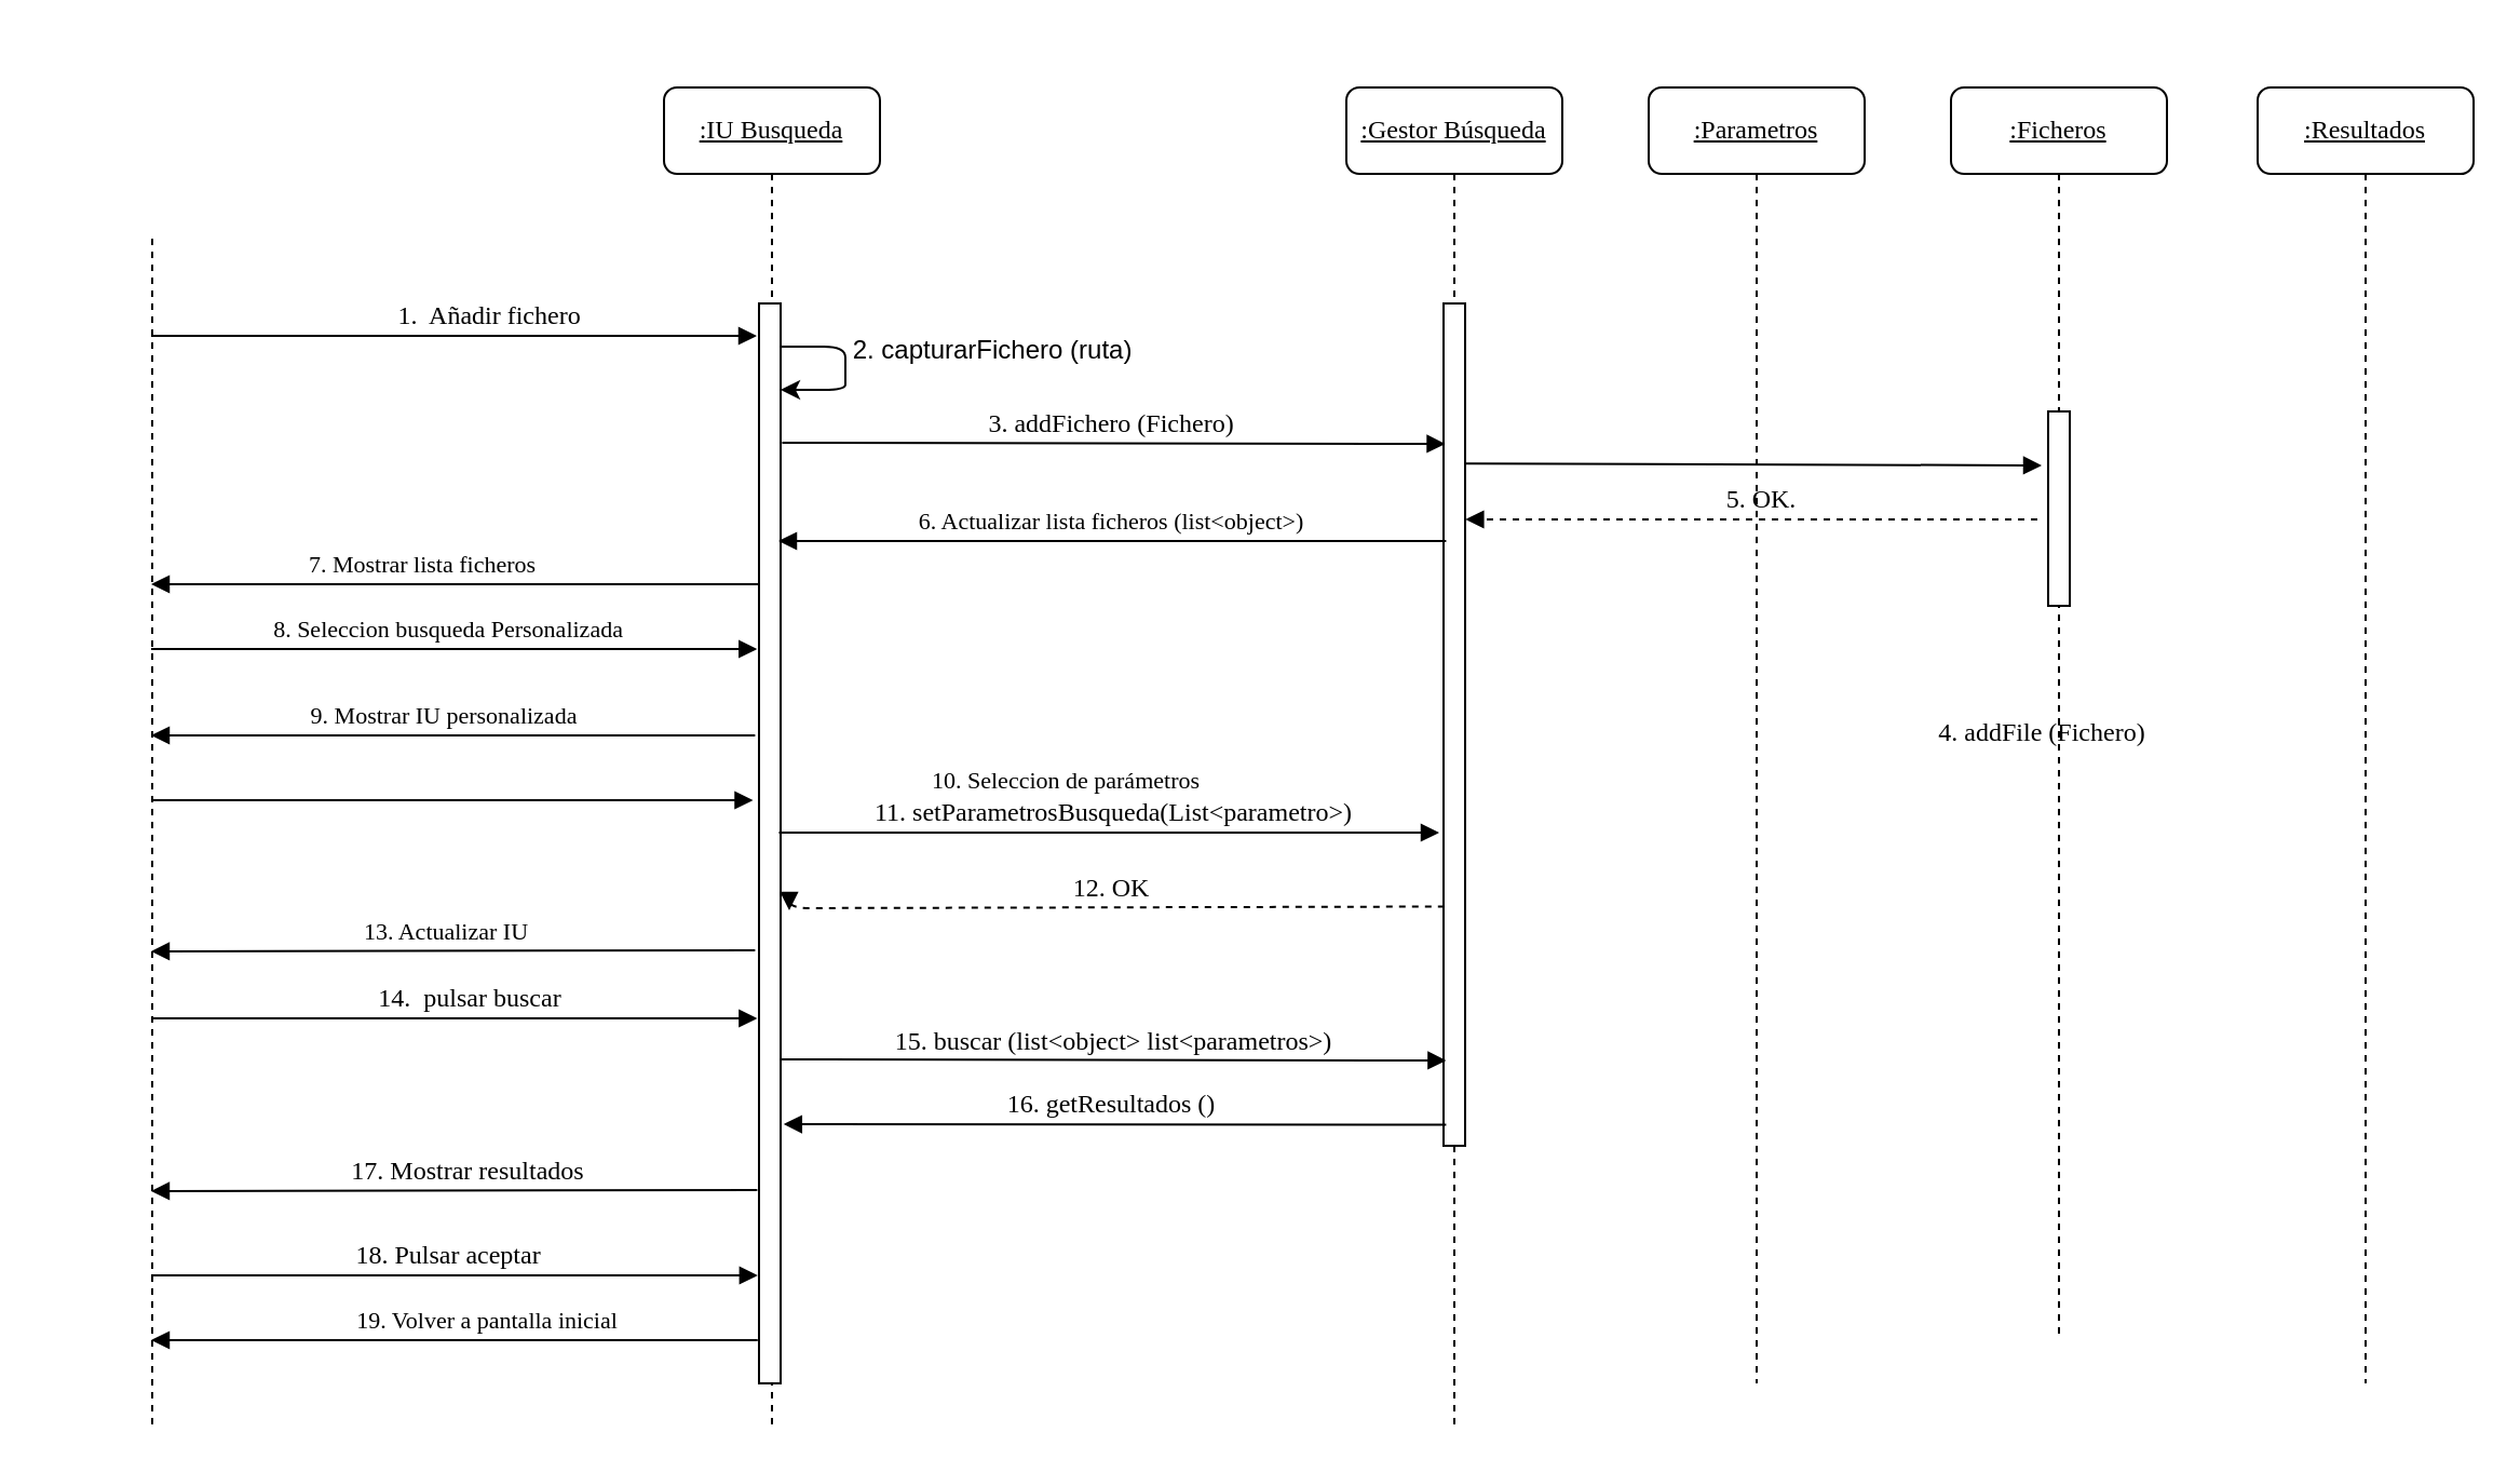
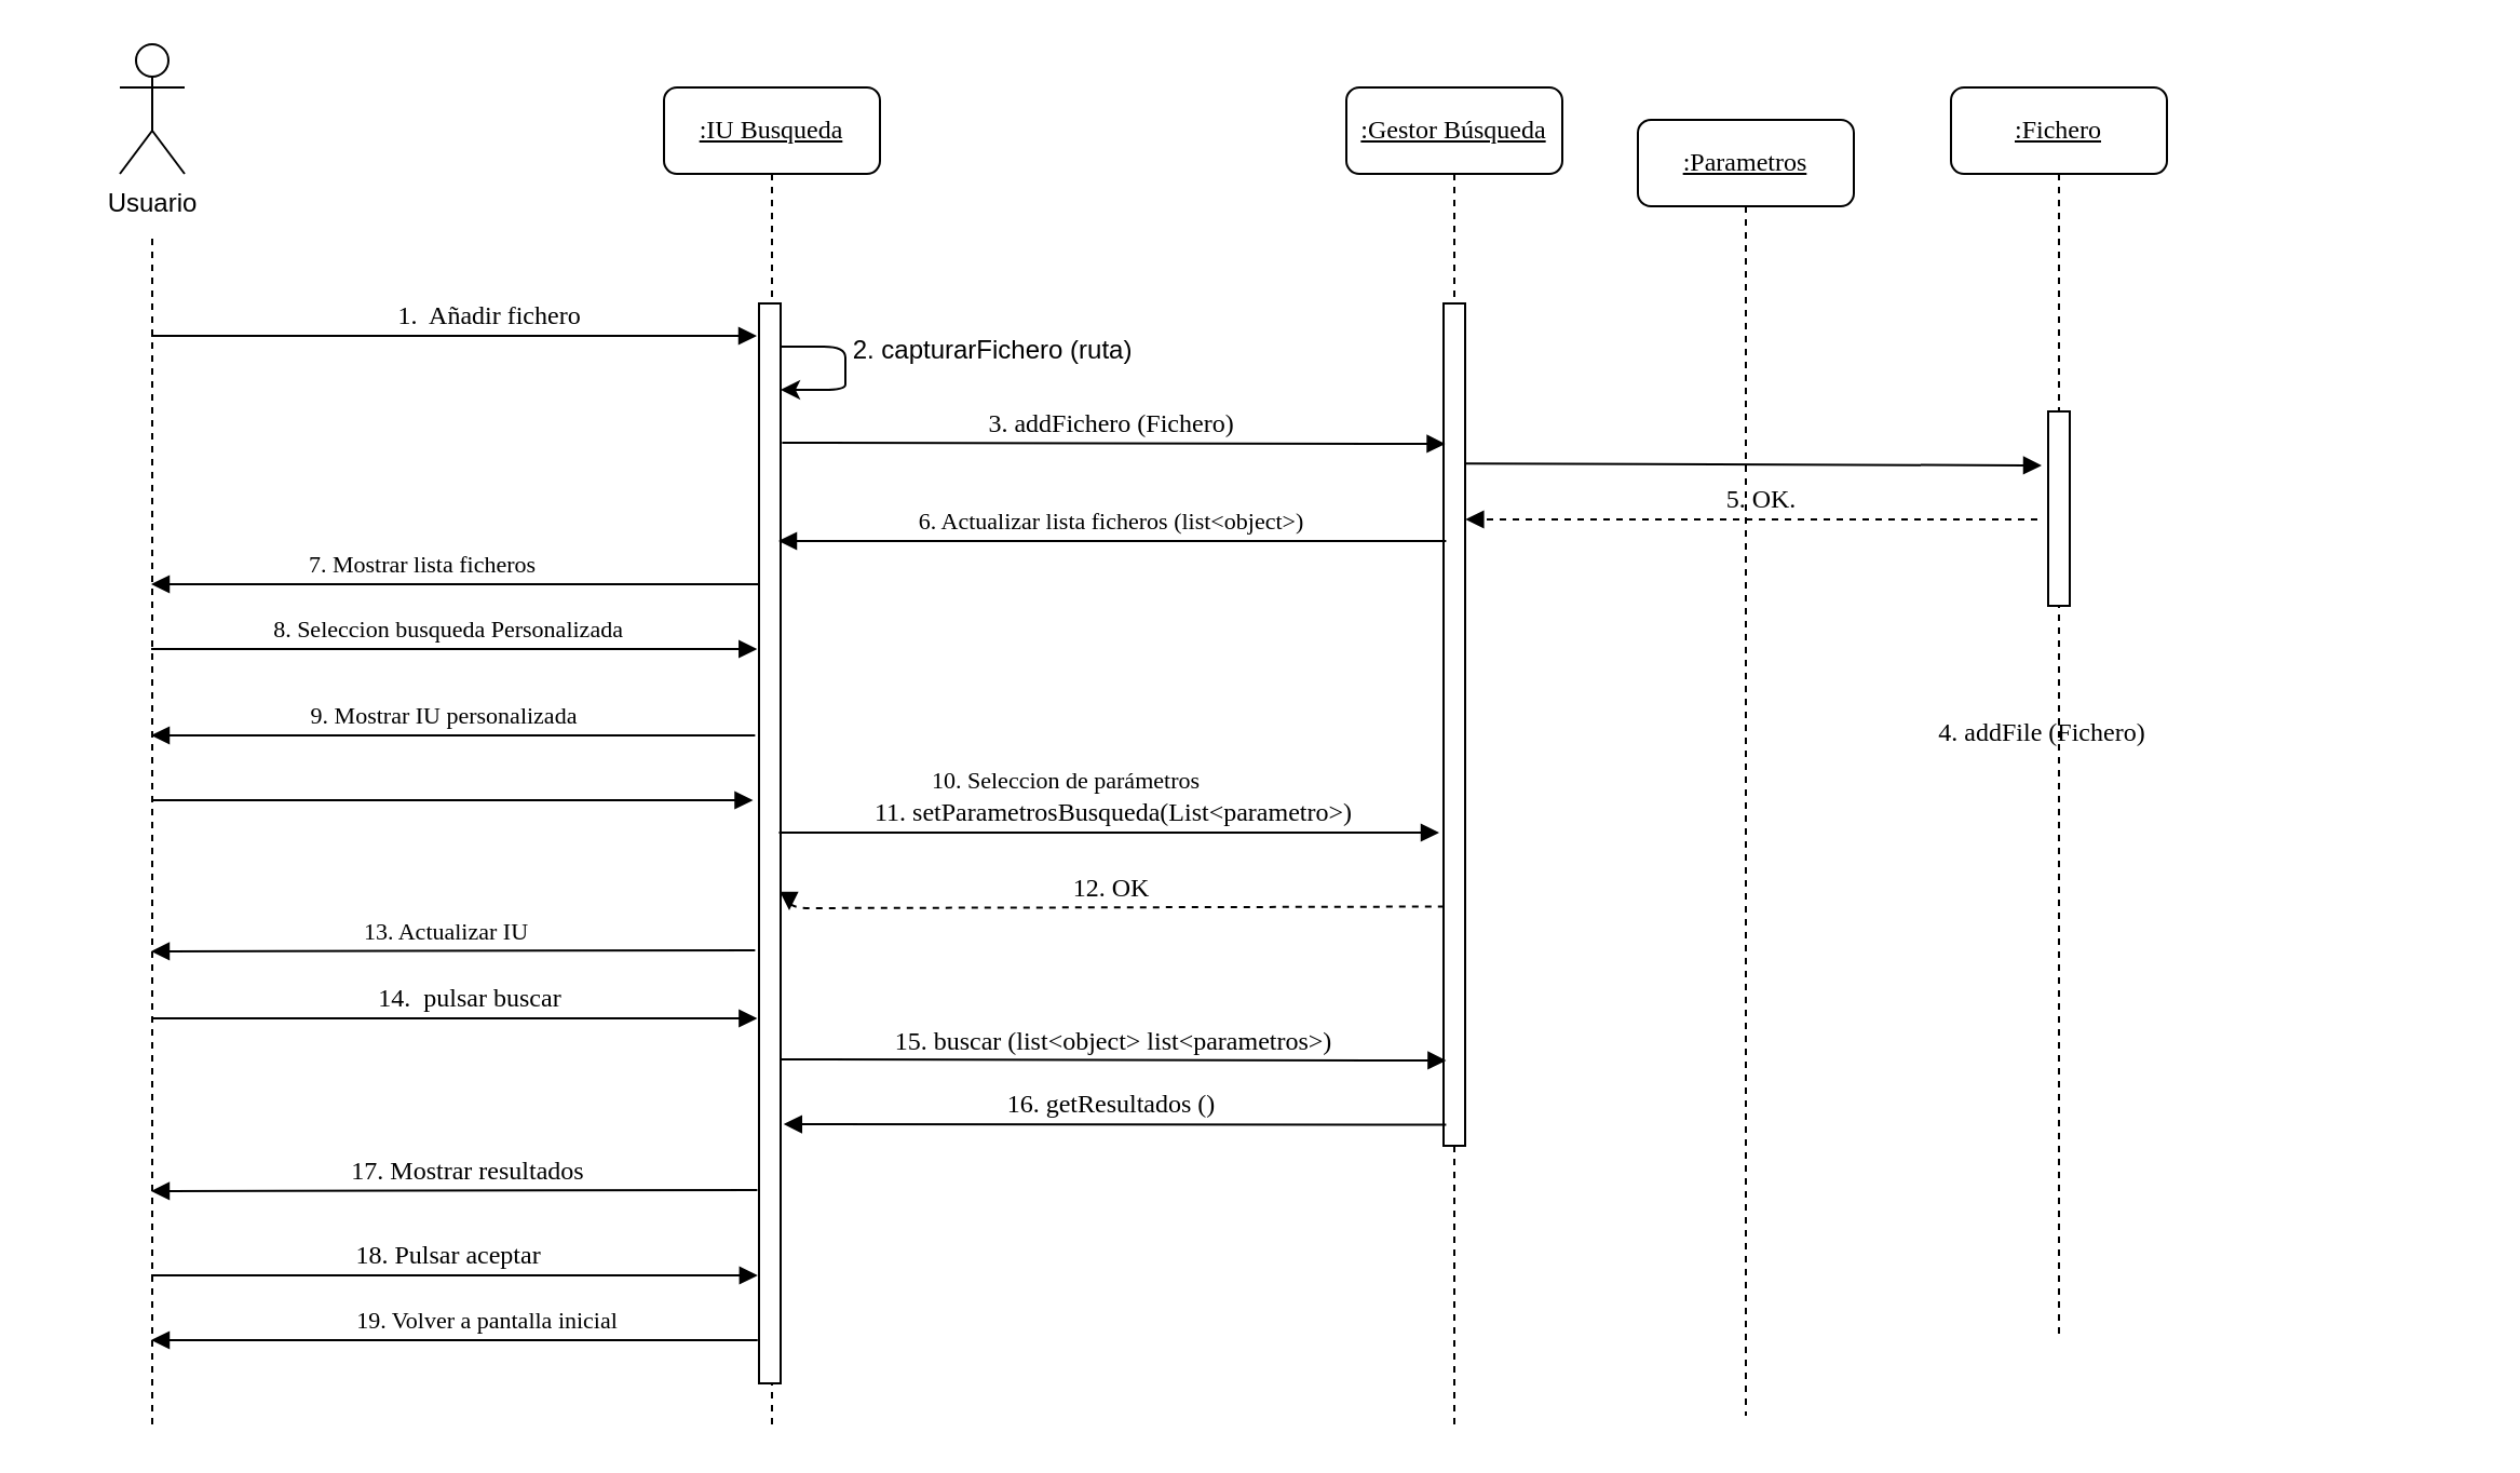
+ <mxCell id="17" value="Usuario" style="shape=umlActor;verticalLabelPosition=bottom;labelBackgroundColor=#ffffff;verticalAlign=top;html=1;outlineConnect=0;" parent="1" vertex="1"><mxGeometry x="55" y="20" width="30" height="60" as="geometry" /></mxCell>
- <mxCell id="5" value="&lt;u&gt;:Ficheros&lt;/u&gt;" style="shape=umlLifeline;perimeter=lifelinePerimeter;whiteSpace=wrap;html=1;container=1;collapsible=0;recursiveResize=0;outlineConnect=0;rounded=1;shadow=0;comic=0;labelBackgroundColor=none;strokeColor=#000000;strokeWidth=1;fillColor=#FFFFFF;fontFamily=Verdana;fontSize=12;fontColor=#000000;align=center;" parent="1" vertex="1"><mxGeometry x="903" y="40" width="100" height="580" as="geometry" /></mxCell>
+ <mxCell id="5" value="&lt;u&gt;:Fichero&lt;/u&gt;" style="shape=umlLifeline;perimeter=lifelinePerimeter;whiteSpace=wrap;html=1;container=1;collapsible=0;recursiveResize=0;outlineConnect=0;rounded=1;shadow=0;comic=0;labelBackgroundColor=none;strokeColor=#000000;strokeWidth=1;fillColor=#FFFFFF;fontFamily=Verdana;fontSize=12;fontColor=#000000;align=center;" parent="1" vertex="1"><mxGeometry x="903" y="40" width="100" height="580" as="geometry" /></mxCell>
- <mxCell id="4" value="&lt;u&gt;:Parametros&lt;/u&gt;" style="shape=umlLifeline;perimeter=lifelinePerimeter;whiteSpace=wrap;html=1;container=1;collapsible=0;recursiveResize=0;outlineConnect=0;rounded=1;shadow=0;comic=0;labelBackgroundColor=none;strokeColor=#000000;strokeWidth=1;fillColor=#FFFFFF;fontFamily=Verdana;fontSize=12;fontColor=#000000;align=center;" parent="1" vertex="1"><mxGeometry x="763" y="40" width="100" height="600" as="geometry" /></mxCell>
+ <mxCell id="4" value="&lt;u&gt;:Parametros&lt;/u&gt;" style="shape=umlLifeline;perimeter=lifelinePerimeter;whiteSpace=wrap;html=1;container=1;collapsible=0;recursiveResize=0;outlineConnect=0;rounded=1;shadow=0;comic=0;labelBackgroundColor=none;strokeColor=#000000;strokeWidth=1;fillColor=#FFFFFF;fontFamily=Verdana;fontSize=12;fontColor=#000000;align=center;" parent="1" vertex="1"><mxGeometry x="758" y="55" width="100" height="600" as="geometry" /></mxCell>
- <mxCell id="31" value="&lt;u&gt;:Resultados&lt;/u&gt;" style="shape=umlLifeline;perimeter=lifelinePerimeter;whiteSpace=wrap;html=1;container=1;collapsible=0;recursiveResize=0;outlineConnect=0;rounded=1;shadow=0;comic=0;labelBackgroundColor=none;strokeColor=#000000;strokeWidth=1;fillColor=#FFFFFF;fontFamily=Verdana;fontSize=12;fontColor=#000000;align=center;" parent="1" vertex="1"><mxGeometry x="1045" y="40" width="100" height="600" as="geometry" /></mxCell>
